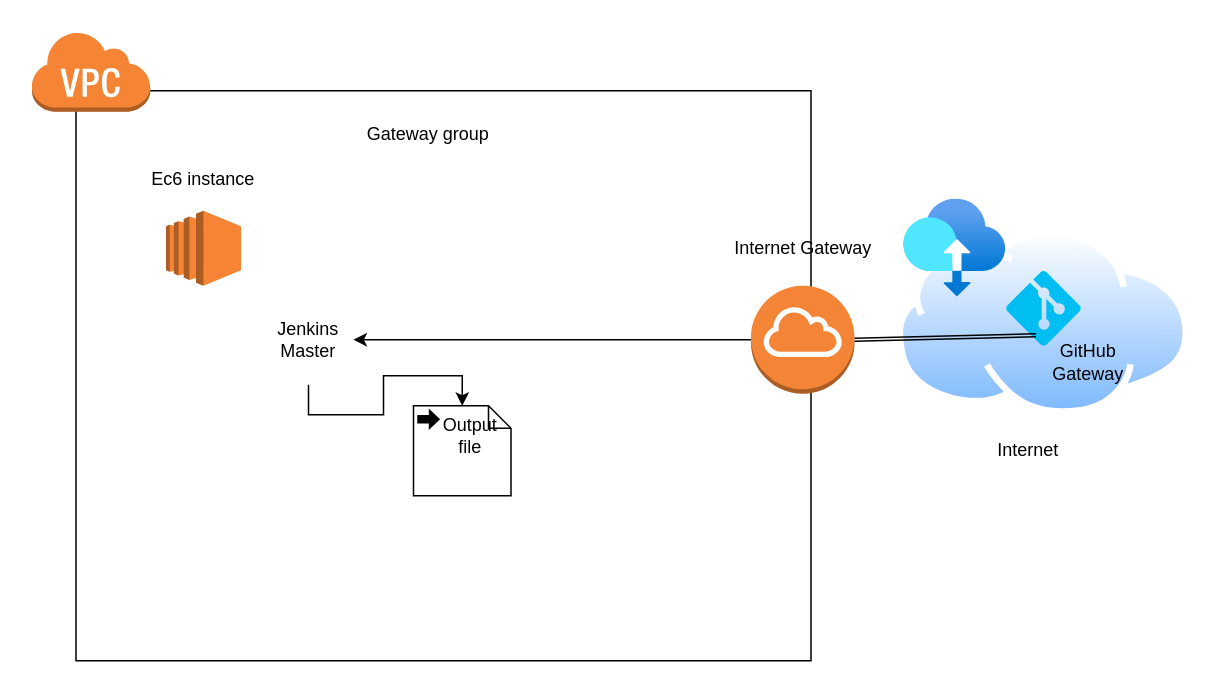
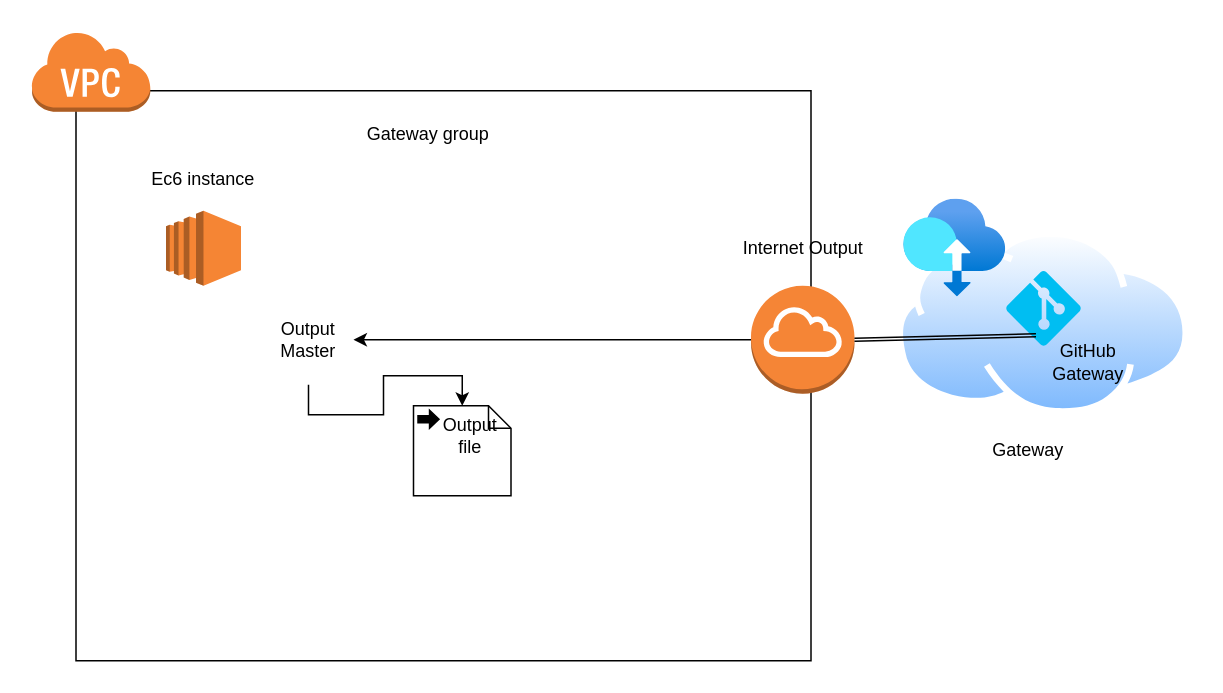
- <mxCell id="13" value="Internet Gateway" style="text;strokeColor=none;align=center;fillColor=none;html=1;verticalAlign=middle;whiteSpace=wrap;rounded=0;" vertex="1" parent="1"><mxGeometry x="484.5" y="150" width="100" height="30" as="geometry" /></mxCell>
+ <mxCell id="13" value="Internet Output" style="text;strokeColor=none;align=center;fillColor=none;html=1;verticalAlign=middle;whiteSpace=wrap;rounded=0;" vertex="1" parent="1"><mxGeometry x="484.5" y="150" width="100" height="30" as="geometry" /></mxCell>
- <mxCell id="10" value="Jenkins Master" style="text;strokeColor=none;align=center;fillColor=none;html=1;verticalAlign=middle;whiteSpace=wrap;rounded=0;" vertex="1" parent="1"><mxGeometry x="175" y="196" width="60" height="60" as="geometry" /></mxCell>
+ <mxCell id="10" value="Output Master" style="text;strokeColor=none;align=center;fillColor=none;html=1;verticalAlign=middle;whiteSpace=wrap;rounded=0;" vertex="1" parent="1"><mxGeometry x="175" y="196" width="60" height="60" as="geometry" /></mxCell>
- <mxCell id="17" value="Internet" style="text;strokeColor=none;align=center;fillColor=none;html=1;verticalAlign=middle;whiteSpace=wrap;rounded=0;" vertex="1" parent="1"><mxGeometry x="630" y="276.58" width="110" height="46.83" as="geometry" /></mxCell>
+ <mxCell id="17" value="Gateway" style="text;strokeColor=none;align=center;fillColor=none;html=1;verticalAlign=middle;whiteSpace=wrap;rounded=0;" vertex="1" parent="1"><mxGeometry x="630" y="276.58" width="110" height="46.83" as="geometry" /></mxCell>
